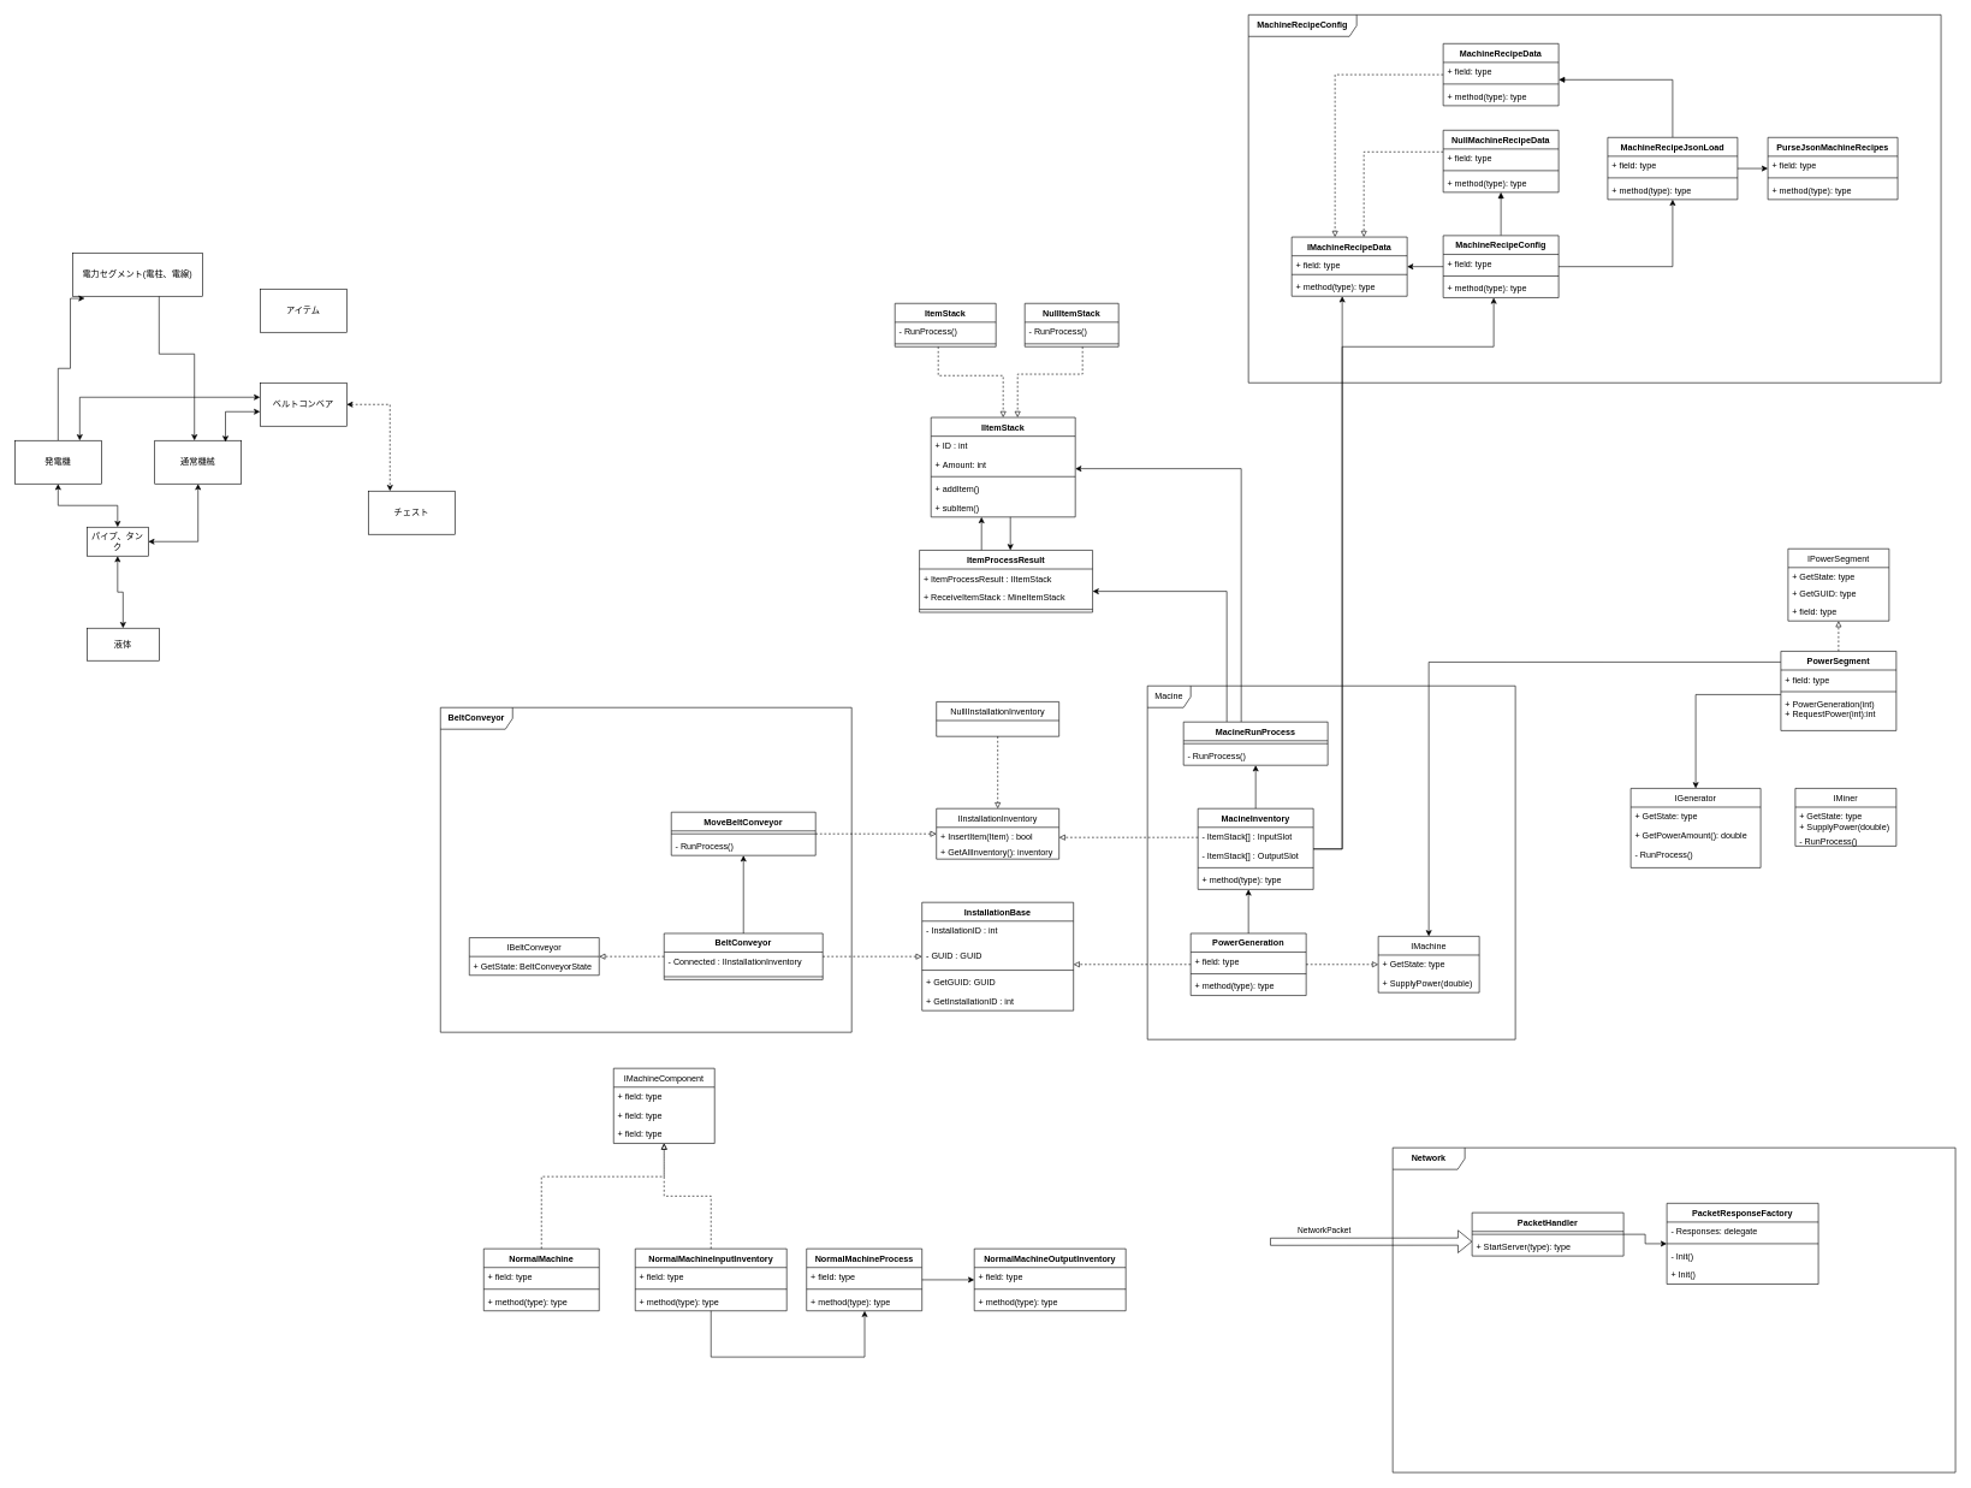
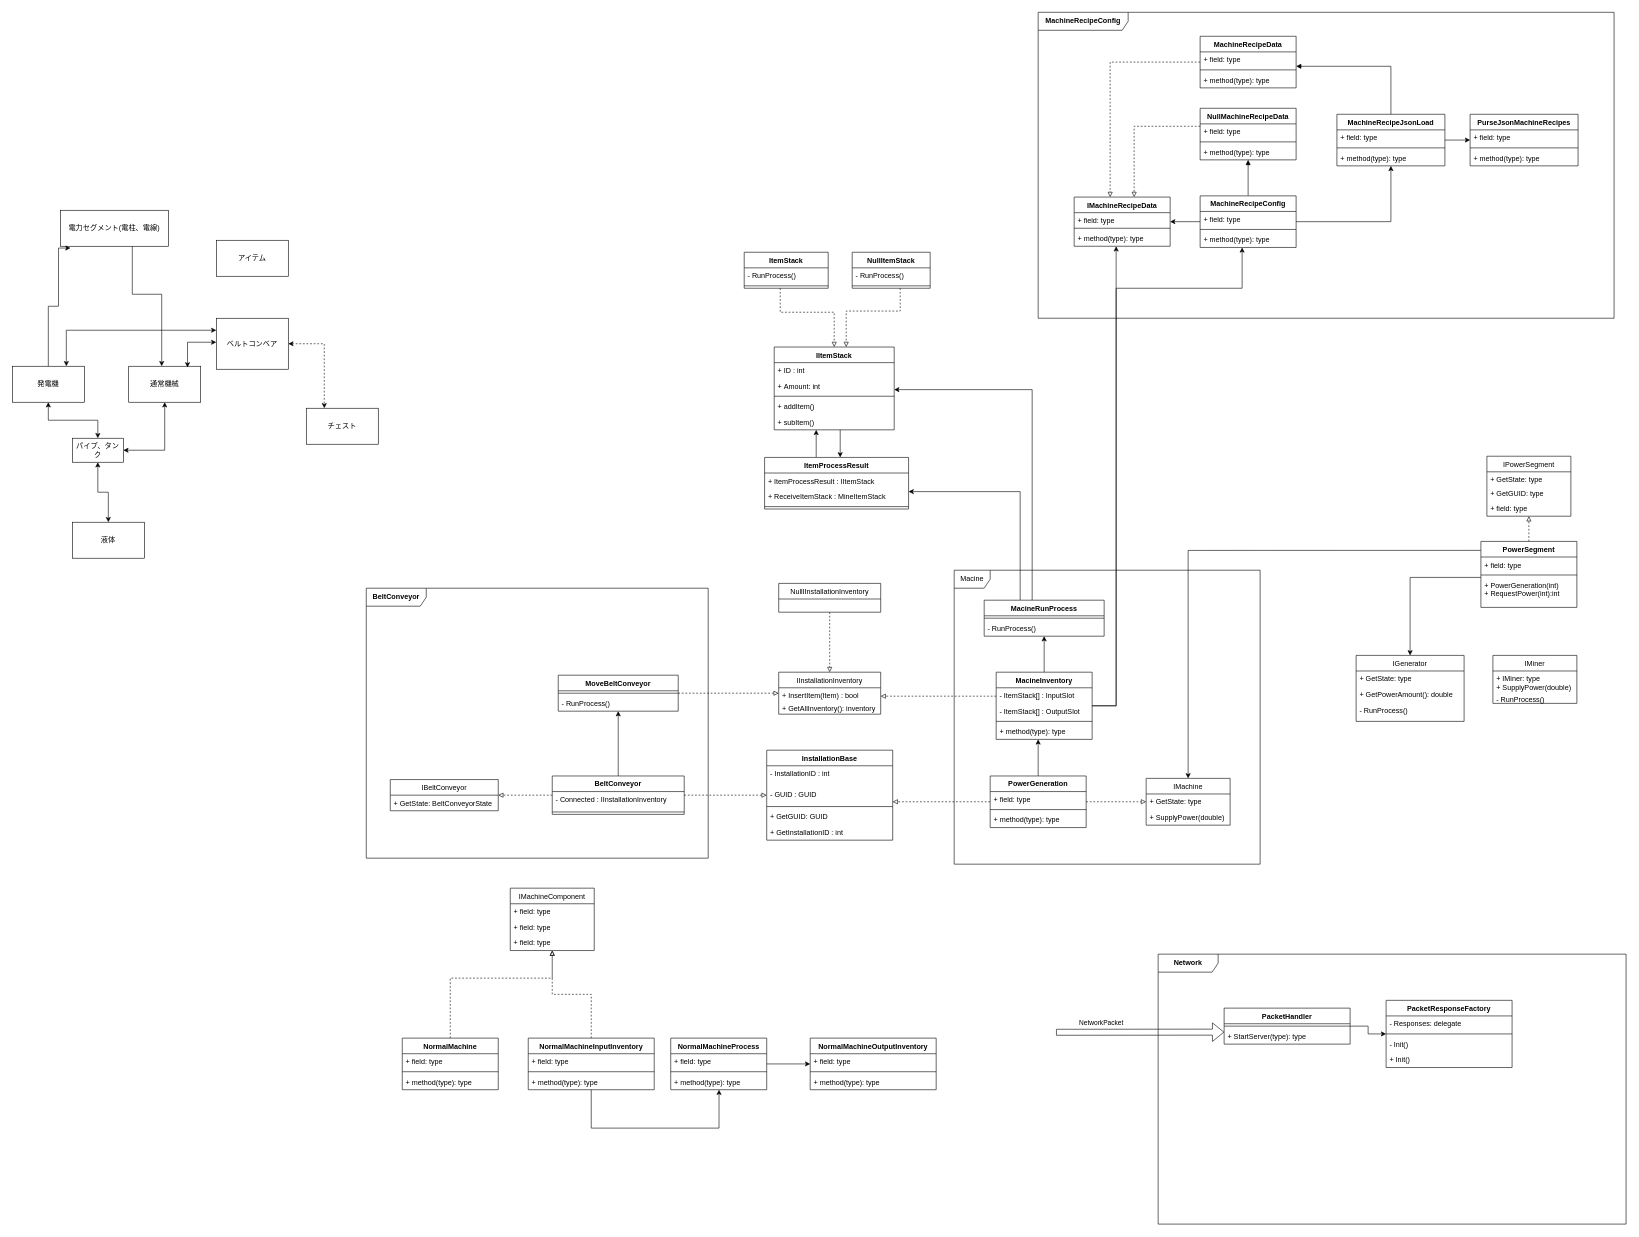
- <mxCell id="16" value="ベルトコンベア" style="rounded=0;whiteSpace=wrap;html=1;" parent="1" vertex="1"><mxGeometry x="360" y="530" width="120" height="60" as="geometry" /></mxCell>
+ <mxCell id="16" value="ベルトコンベア" style="rounded=0;whiteSpace=wrap;html=1;" parent="1" vertex="1"><mxGeometry x="360" y="530" width="120" height="85" as="geometry" /></mxCell>
- <mxCell id="18" value="液体" style="rounded=0;whiteSpace=wrap;html=1;" parent="1" vertex="1"><mxGeometry x="120" y="870" width="100" height="45" as="geometry" /></mxCell>
+ <mxCell id="18" value="液体" style="rounded=0;whiteSpace=wrap;html=1;" parent="1" vertex="1"><mxGeometry x="120" y="870" width="120" height="60" as="geometry" /></mxCell>
- <mxCell id="50" value="+ GetState: type&#10;+ SupplyPower(double)" style="text;strokeColor=none;fillColor=none;align=left;verticalAlign=top;spacingLeft=4;spacingRight=4;overflow=hidden;rotatable=0;points=[[0,0.5],[1,0.5]];portConstraint=eastwest;" parent="49" vertex="1"><mxGeometry y="26" width="140" height="34" as="geometry" /></mxCell>
+ <mxCell id="50" value="+ IMiner: type&#10;+ SupplyPower(double)" style="text;strokeColor=none;fillColor=none;align=left;verticalAlign=top;spacingLeft=4;spacingRight=4;overflow=hidden;rotatable=0;points=[[0,0.5],[1,0.5]];portConstraint=eastwest;" parent="49" vertex="1"><mxGeometry y="26" width="140" height="34" as="geometry" /></mxCell>
